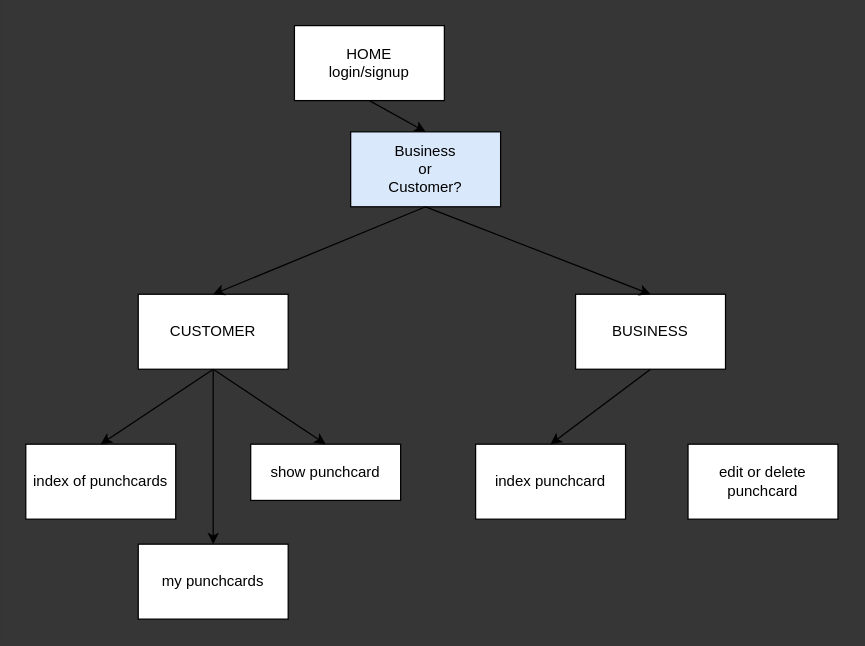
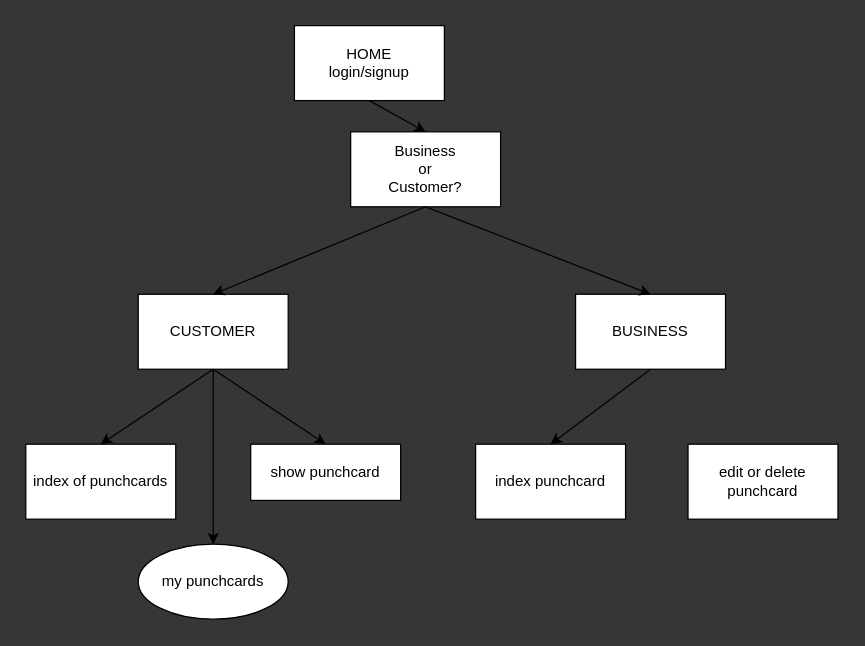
- <mxCell id="3" value="Business &lt;br&gt;or &lt;br&gt;Customer?" style="rounded=0;whiteSpace=wrap;html=1;fillColor=#dae8fc;" parent="1" vertex="1"><mxGeometry x="280" y="105" width="120" height="60" as="geometry" /></mxCell>
+ <mxCell id="3" value="Business &lt;br&gt;or &lt;br&gt;Customer?" style="rounded=0;whiteSpace=wrap;html=1;" parent="1" vertex="1"><mxGeometry x="280" y="105" width="120" height="60" as="geometry" /></mxCell>
- <mxCell id="13" value="my punchcards" style="rounded=0;whiteSpace=wrap;html=1;" parent="1" vertex="1"><mxGeometry x="110" y="435" width="120" height="60" as="geometry" /></mxCell>
+ <mxCell id="13" value="my punchcards" style="ellipse;whiteSpace=wrap;html=1;" parent="1" vertex="1"><mxGeometry x="110" y="435" width="120" height="60" as="geometry" /></mxCell>
